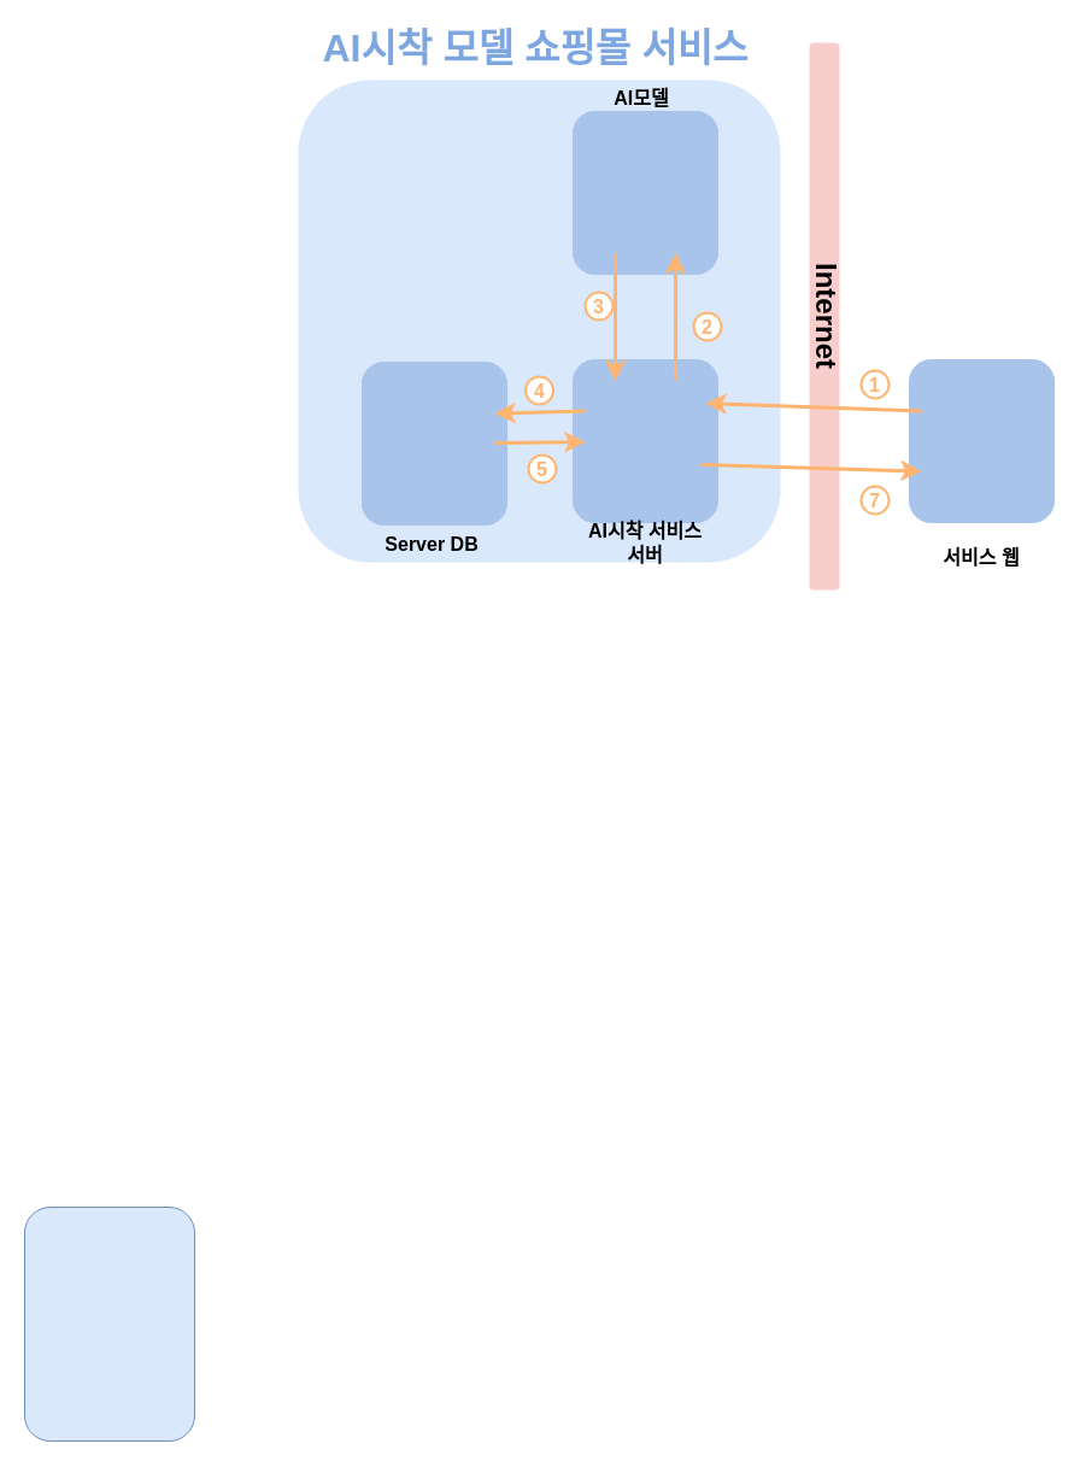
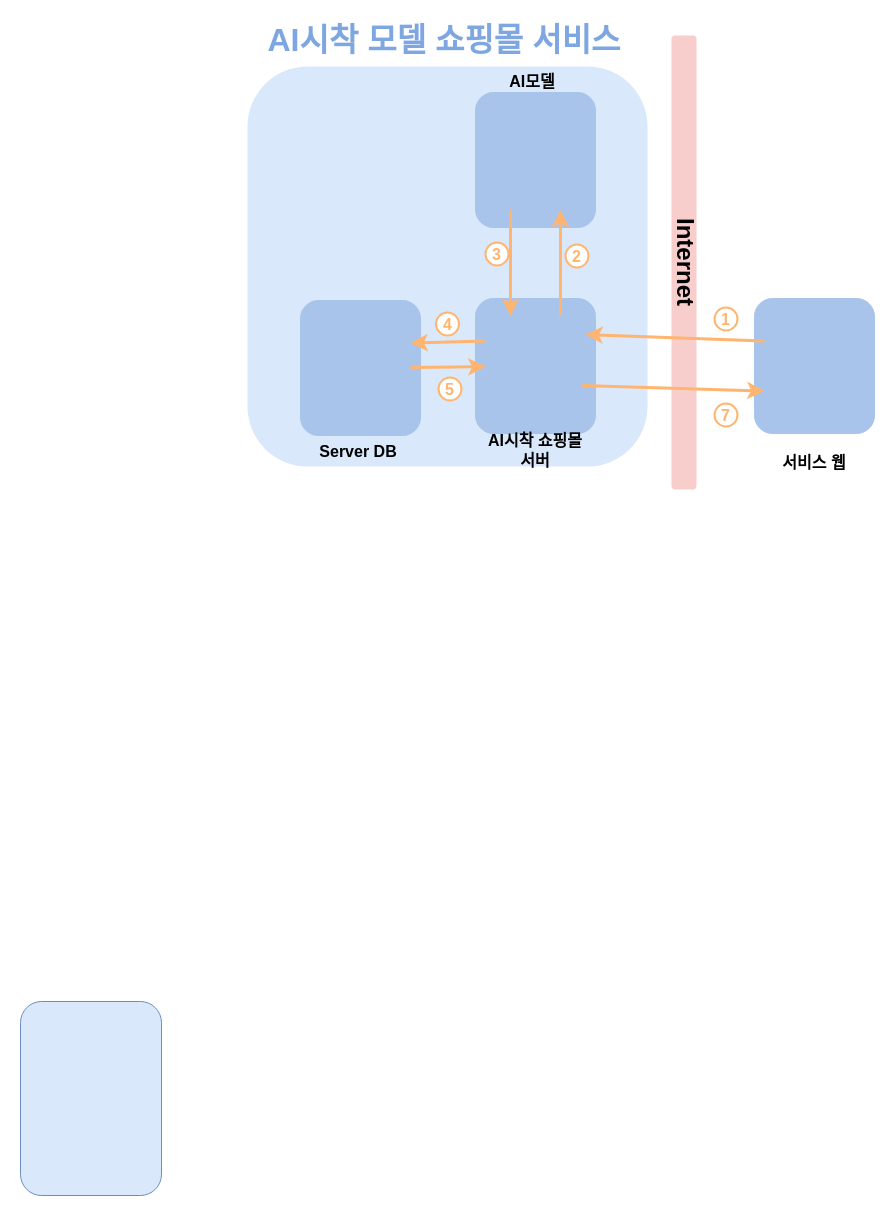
- <mxCell id="20" value="&lt;font style=&quot;font-size: 16px;&quot; color=&quot;#ffb570&quot;&gt;&lt;b style=&quot;&quot;&gt;2&lt;/b&gt;&lt;/font&gt;" style="ellipse;whiteSpace=wrap;html=1;aspect=fixed;strokeColor=#FFB570;strokeWidth=2;fillColor=default;" vertex="1" parent="1"><mxGeometry x="575" y="254" width="23" height="23" as="geometry" /></mxCell>
+ <mxCell id="20" value="&lt;font style=&quot;font-size: 16px;&quot; color=&quot;#ffb570&quot;&gt;&lt;b style=&quot;&quot;&gt;2&lt;/b&gt;&lt;/font&gt;" style="ellipse;whiteSpace=wrap;html=1;aspect=fixed;strokeColor=#FFB570;strokeWidth=2;fillColor=default;" vertex="1" parent="1"><mxGeometry x="565" y="239" width="23" height="23" as="geometry" /></mxCell>
- <mxCell id="27" value="&lt;b&gt;AI시착 서비스&lt;br&gt;서버&lt;/b&gt;" style="text;html=1;align=center;verticalAlign=middle;whiteSpace=wrap;rounded=0;fontSize=16;" vertex="1" parent="1"><mxGeometry x="478" y="430" width="114" height="30" as="geometry" /></mxCell>
+ <mxCell id="27" value="&lt;b&gt;AI시착 쇼핑몰&lt;br&gt;서버&lt;/b&gt;" style="text;html=1;align=center;verticalAlign=middle;whiteSpace=wrap;rounded=0;fontSize=16;" vertex="1" parent="1"><mxGeometry x="478" y="430" width="114" height="30" as="geometry" /></mxCell>
